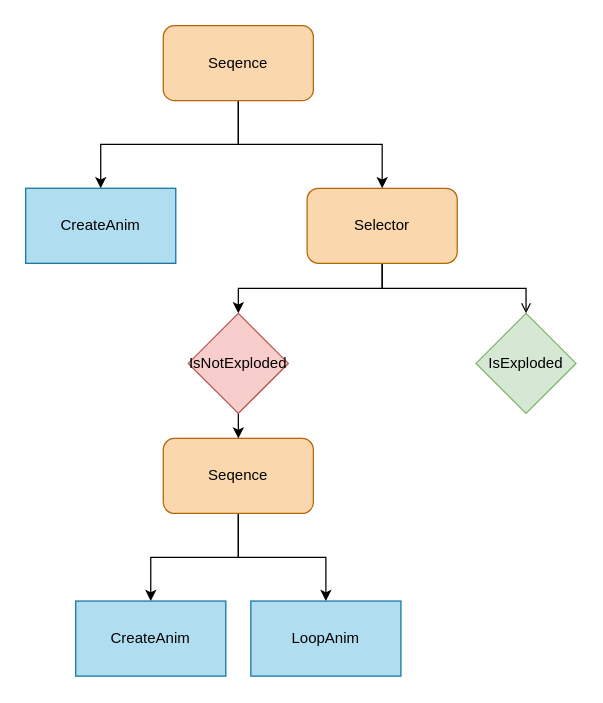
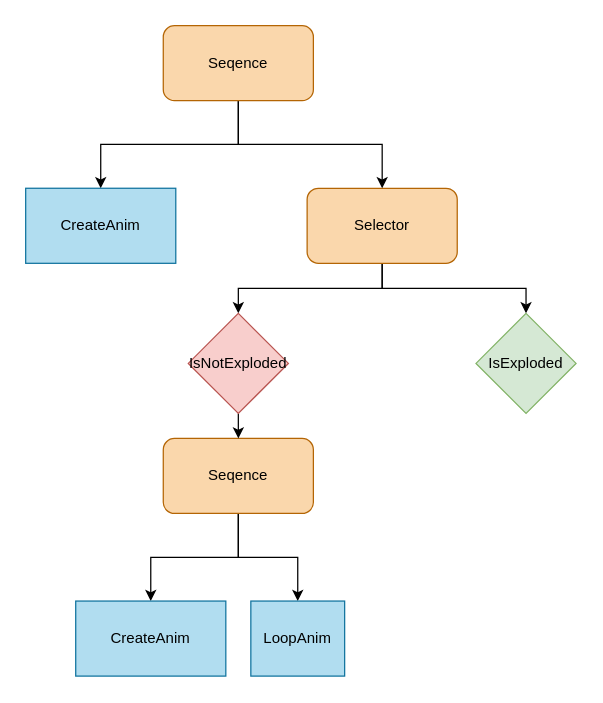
- <mxCell id="3" style="edgeStyle=orthogonalEdgeStyle;rounded=0;orthogonalLoop=1;jettySize=auto;html=1;exitX=0.5;exitY=1;exitDx=0;exitDy=0;entryX=0.5;entryY=0;entryDx=0;entryDy=0;endArrow=open;" edge="1" parent="1" source="4" target="10"><mxGeometry relative="1" as="geometry" /></mxCell>
+ <mxCell id="3" style="edgeStyle=orthogonalEdgeStyle;rounded=0;orthogonalLoop=1;jettySize=auto;html=1;exitX=0.5;exitY=1;exitDx=0;exitDy=0;entryX=0.5;entryY=0;entryDx=0;entryDy=0;" edge="1" parent="1" source="4" target="10"><mxGeometry relative="1" as="geometry" /></mxCell>
- <mxCell id="12" value="LoopAnim" style="rounded=0;whiteSpace=wrap;html=1;fillColor=#b1ddf0;strokeColor=#10739e;" vertex="1" parent="1"><mxGeometry x="200" y="480" width="120" height="60" as="geometry" /></mxCell>
+ <mxCell id="12" value="LoopAnim" style="rounded=0;whiteSpace=wrap;html=1;fillColor=#b1ddf0;strokeColor=#10739e;" vertex="1" parent="1"><mxGeometry x="200" y="480" width="75" height="60" as="geometry" /></mxCell>
